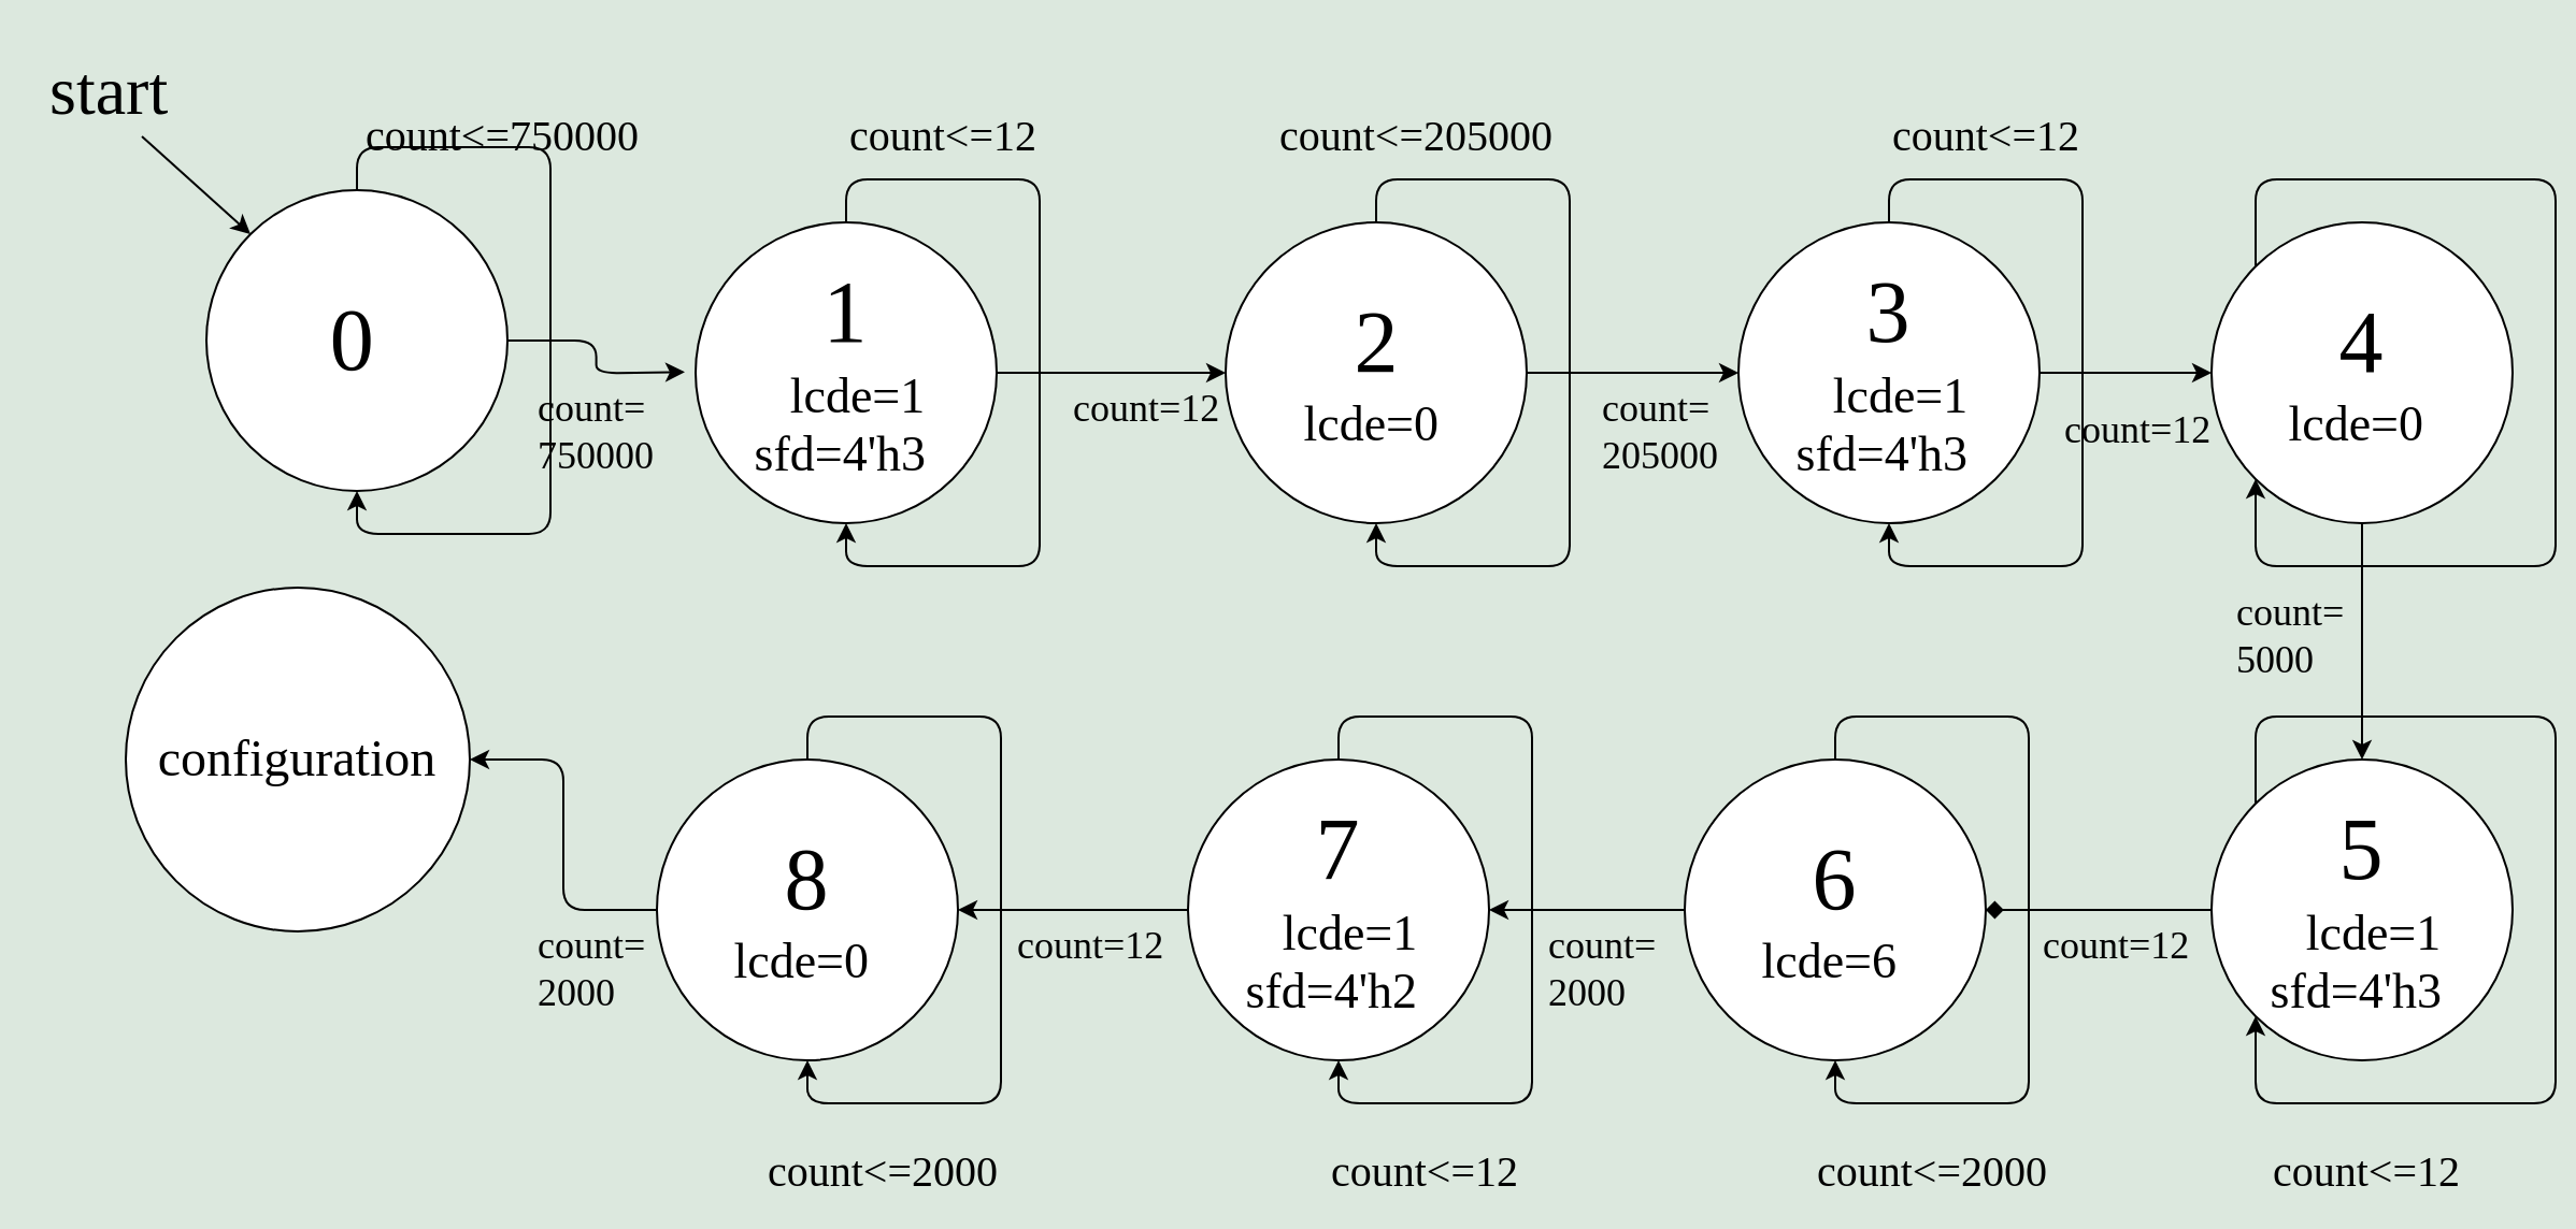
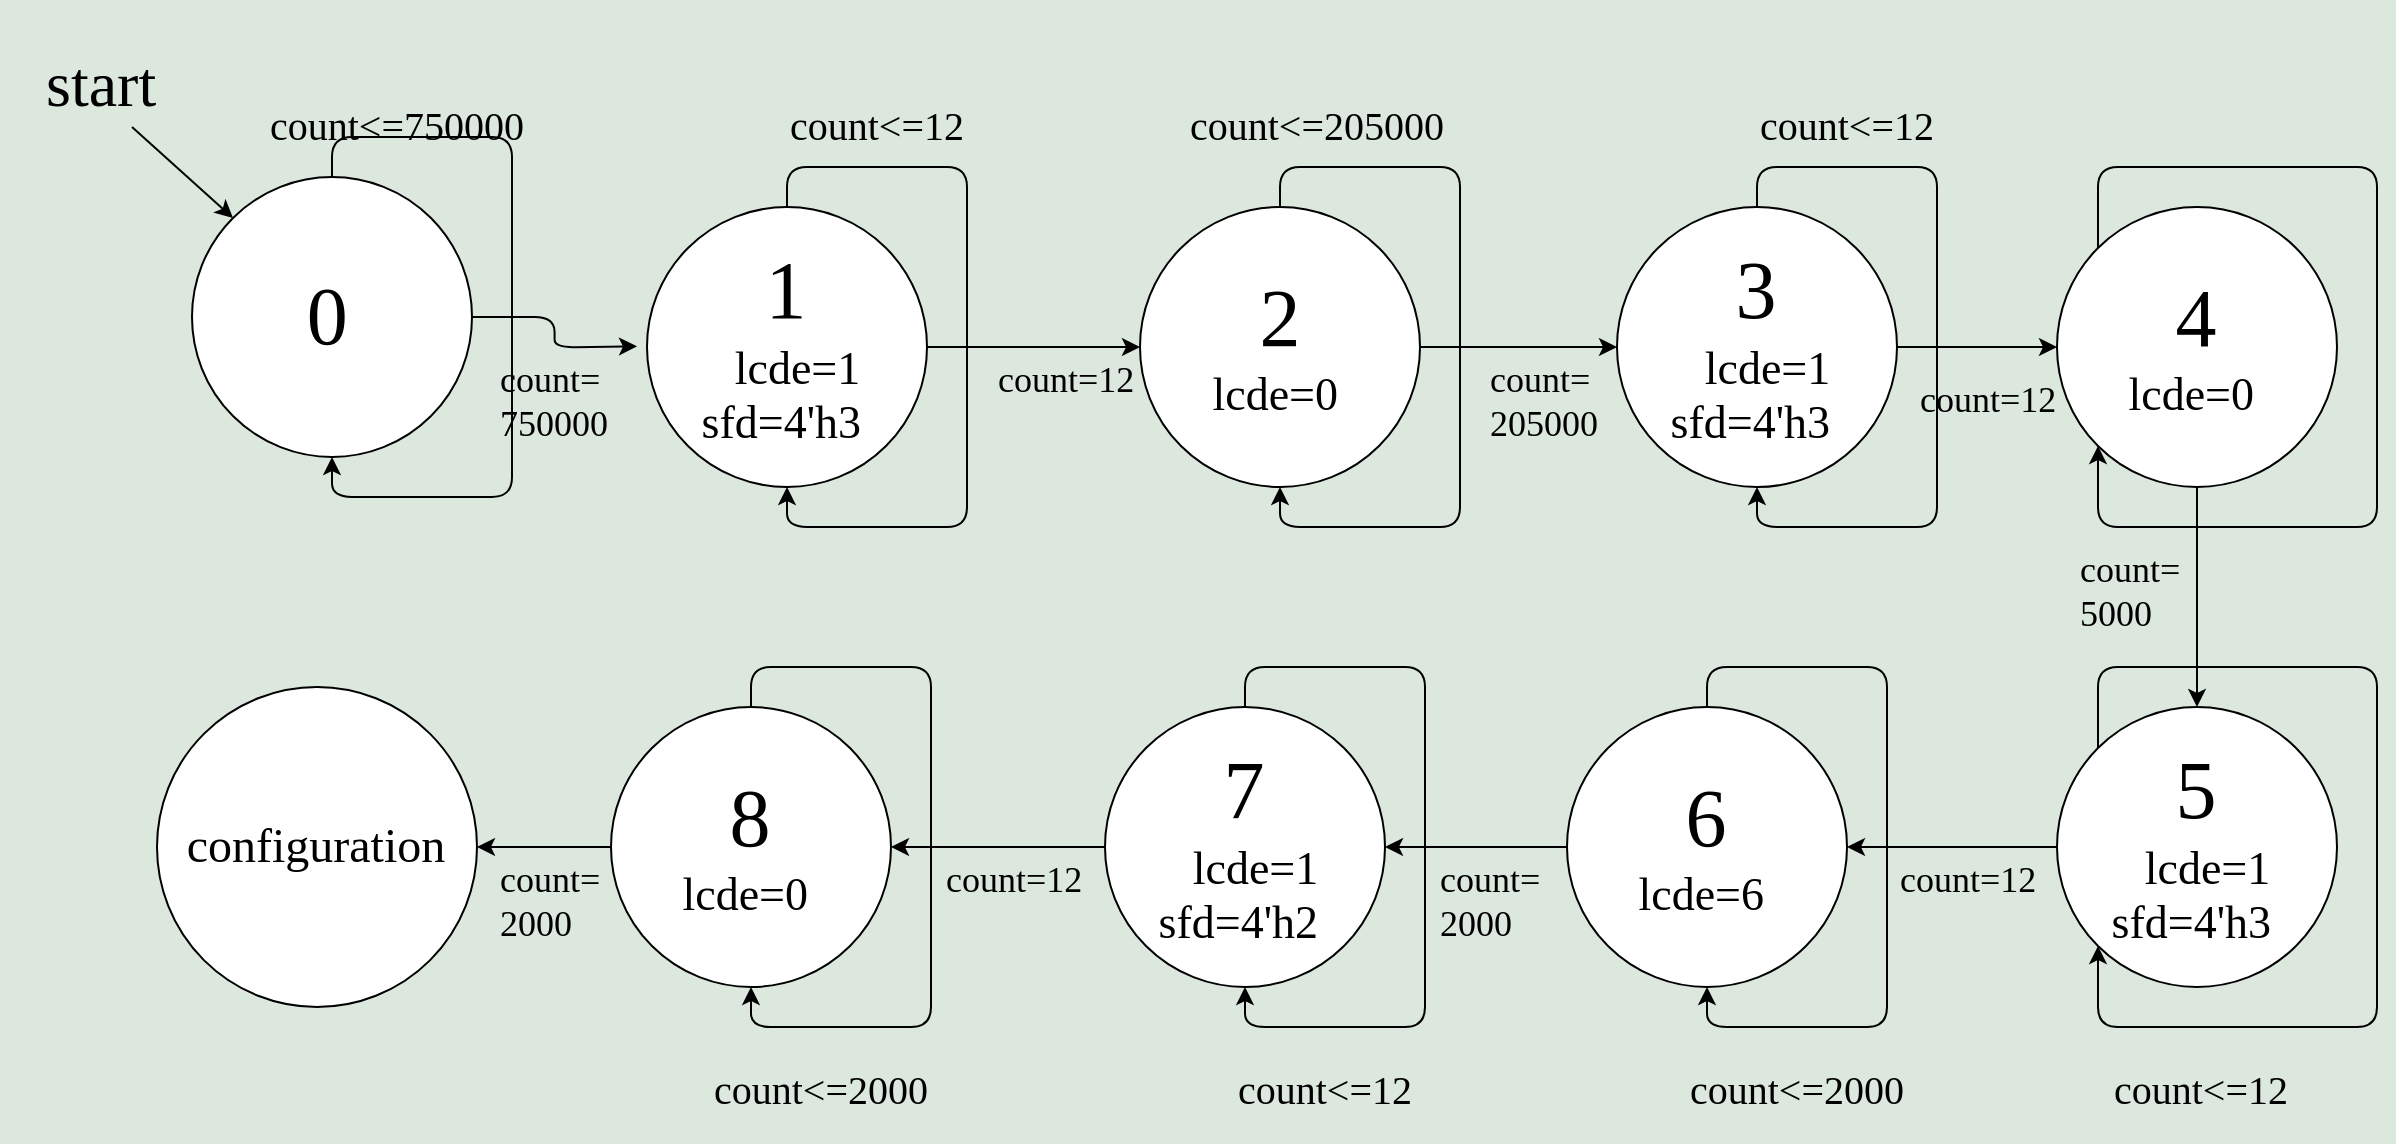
- <mxCell id="32" value="&lt;font style=&quot;font-size: 20px&quot; face=&quot;Comic Sans MS&quot;&gt;count&amp;lt;=750000&lt;/font&gt;" style="text;html=1;resizable=0;points=[];autosize=1;align=left;verticalAlign=top;spacingTop=-4;" vertex="1" parent="1"><mxGeometry x="168" y="48" width="160" height="20" as="geometry" /></mxCell>
+ <mxCell id="32" value="&lt;font style=&quot;font-size: 20px&quot; face=&quot;Comic Sans MS&quot;&gt;count&amp;lt;=750000&lt;/font&gt;" style="text;html=1;resizable=0;points=[];autosize=1;align=left;verticalAlign=top;spacingTop=-4;" vertex="1" parent="1"><mxGeometry x="133" y="48" width="160" height="20" as="geometry" /></mxCell>
- <mxCell id="4" value="&lt;font face=&quot;Comic Sans MS&quot; style=&quot;font-size: 24px&quot;&gt;configuration&lt;/font&gt;" style="ellipse;whiteSpace=wrap;html=1;aspect=fixed;" vertex="1" parent="1"><mxGeometry x="58" y="273" width="160" height="160" as="geometry" /></mxCell>
+ <mxCell id="4" value="&lt;font face=&quot;Comic Sans MS&quot; style=&quot;font-size: 24px&quot;&gt;configuration&lt;/font&gt;" style="ellipse;whiteSpace=wrap;html=1;aspect=fixed;" vertex="1" parent="1"><mxGeometry x="78" y="343" width="160" height="160" as="geometry" /></mxCell>
- <mxCell id="11" style="edgeStyle=orthogonalEdgeStyle;rounded=1;orthogonalLoop=1;jettySize=auto;html=1;exitX=0;exitY=0.5;exitDx=0;exitDy=0;entryX=1;entryY=0.5;entryDx=0;entryDy=0;endArrow=diamond;" edge="1" parent="1" source="12" target="10"><mxGeometry relative="1" as="geometry" /></mxCell>
+ <mxCell id="11" style="edgeStyle=orthogonalEdgeStyle;rounded=1;orthogonalLoop=1;jettySize=auto;html=1;exitX=0;exitY=0.5;exitDx=0;exitDy=0;entryX=1;entryY=0.5;entryDx=0;entryDy=0;" edge="1" parent="1" source="12" target="10"><mxGeometry relative="1" as="geometry" /></mxCell>
